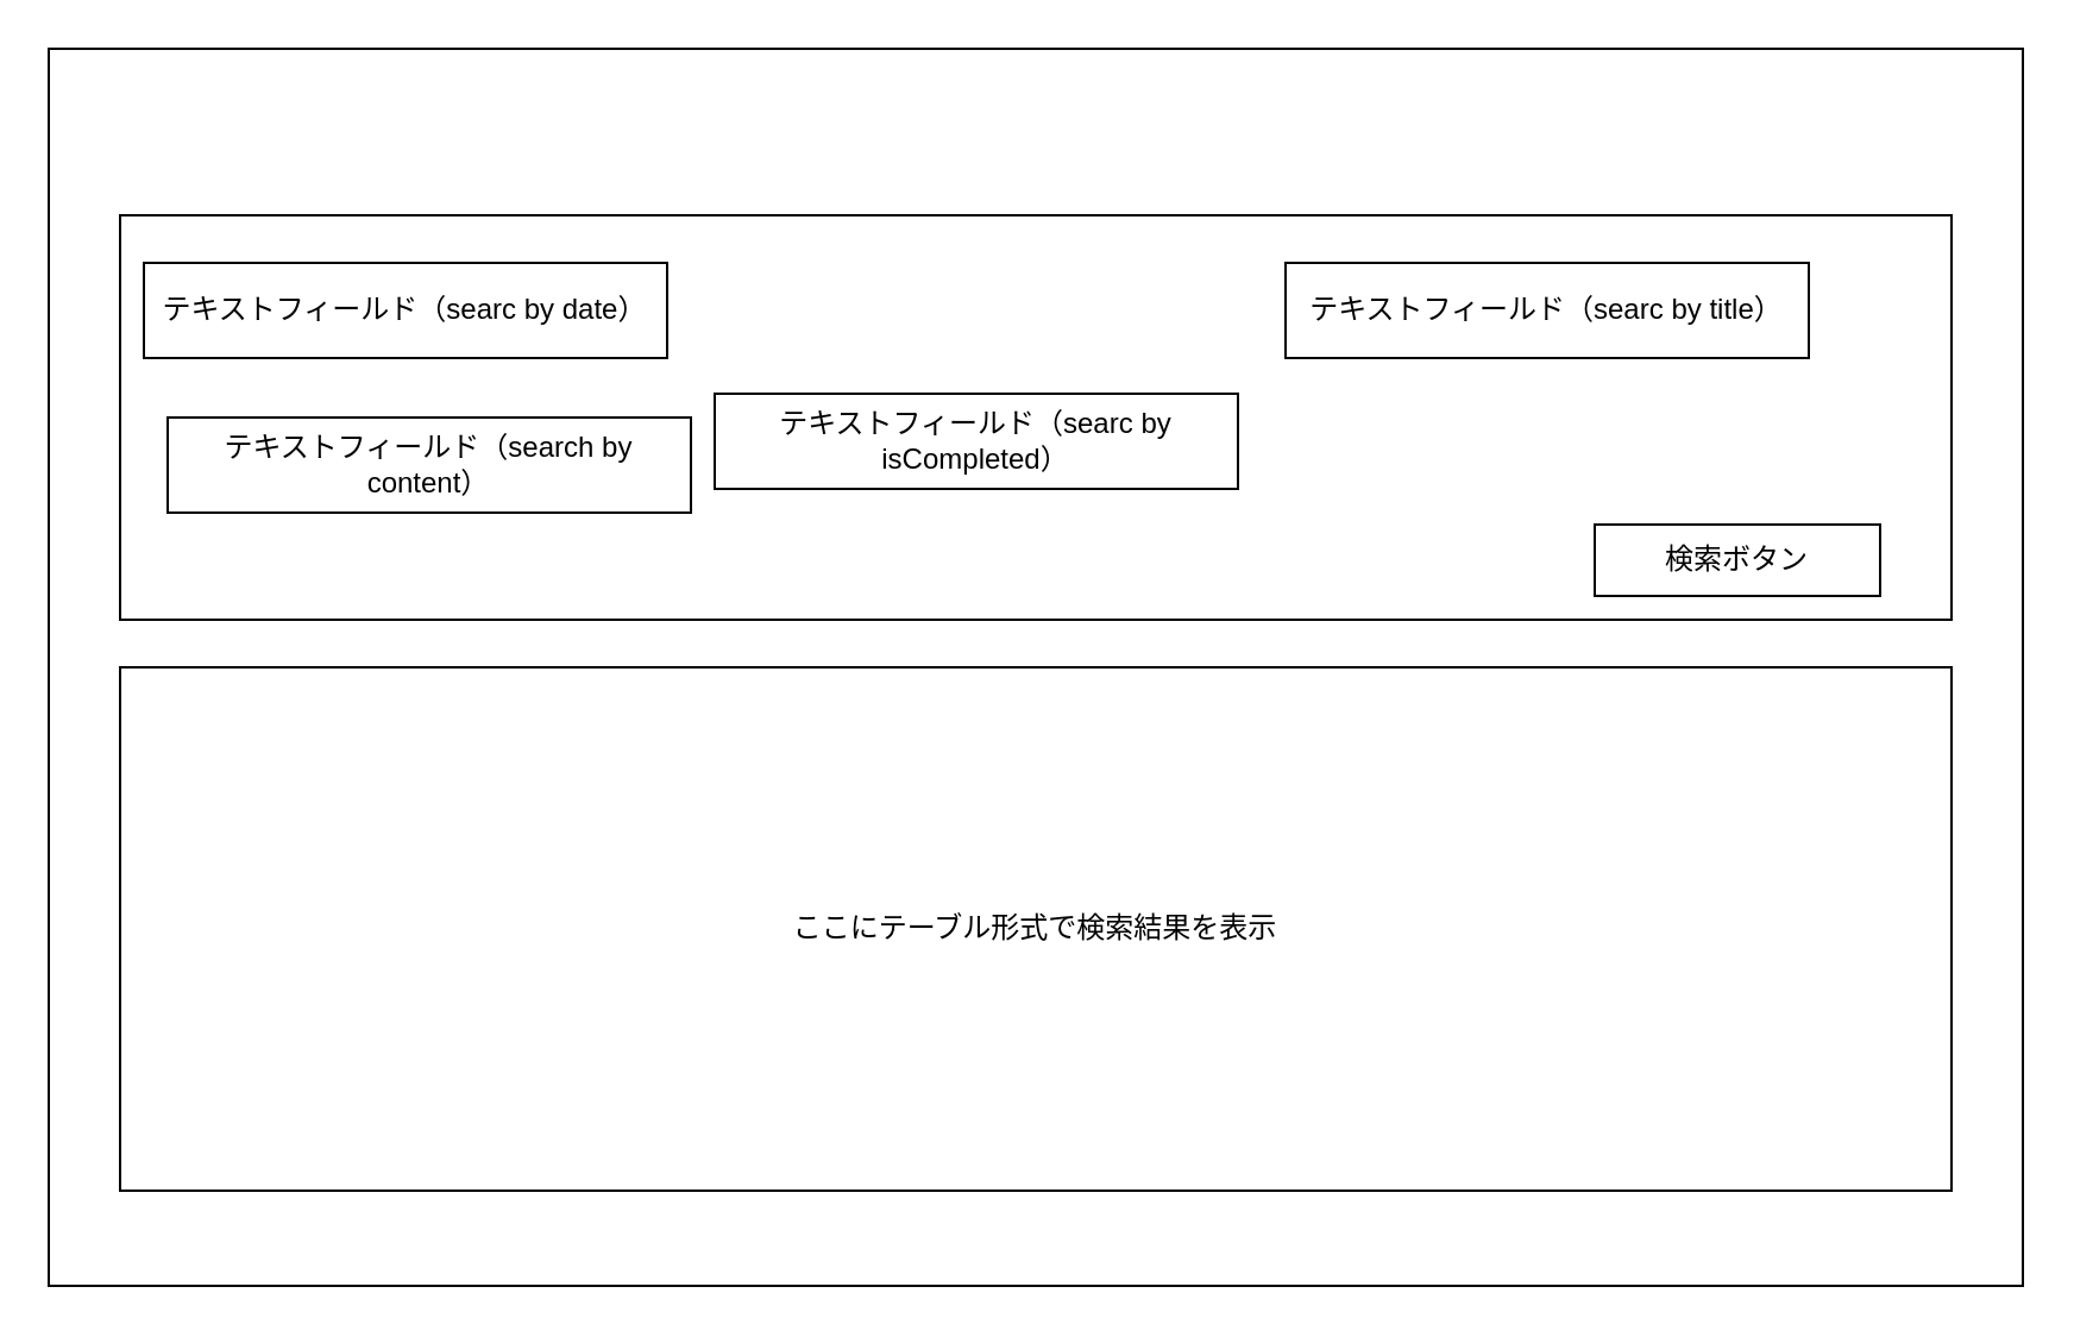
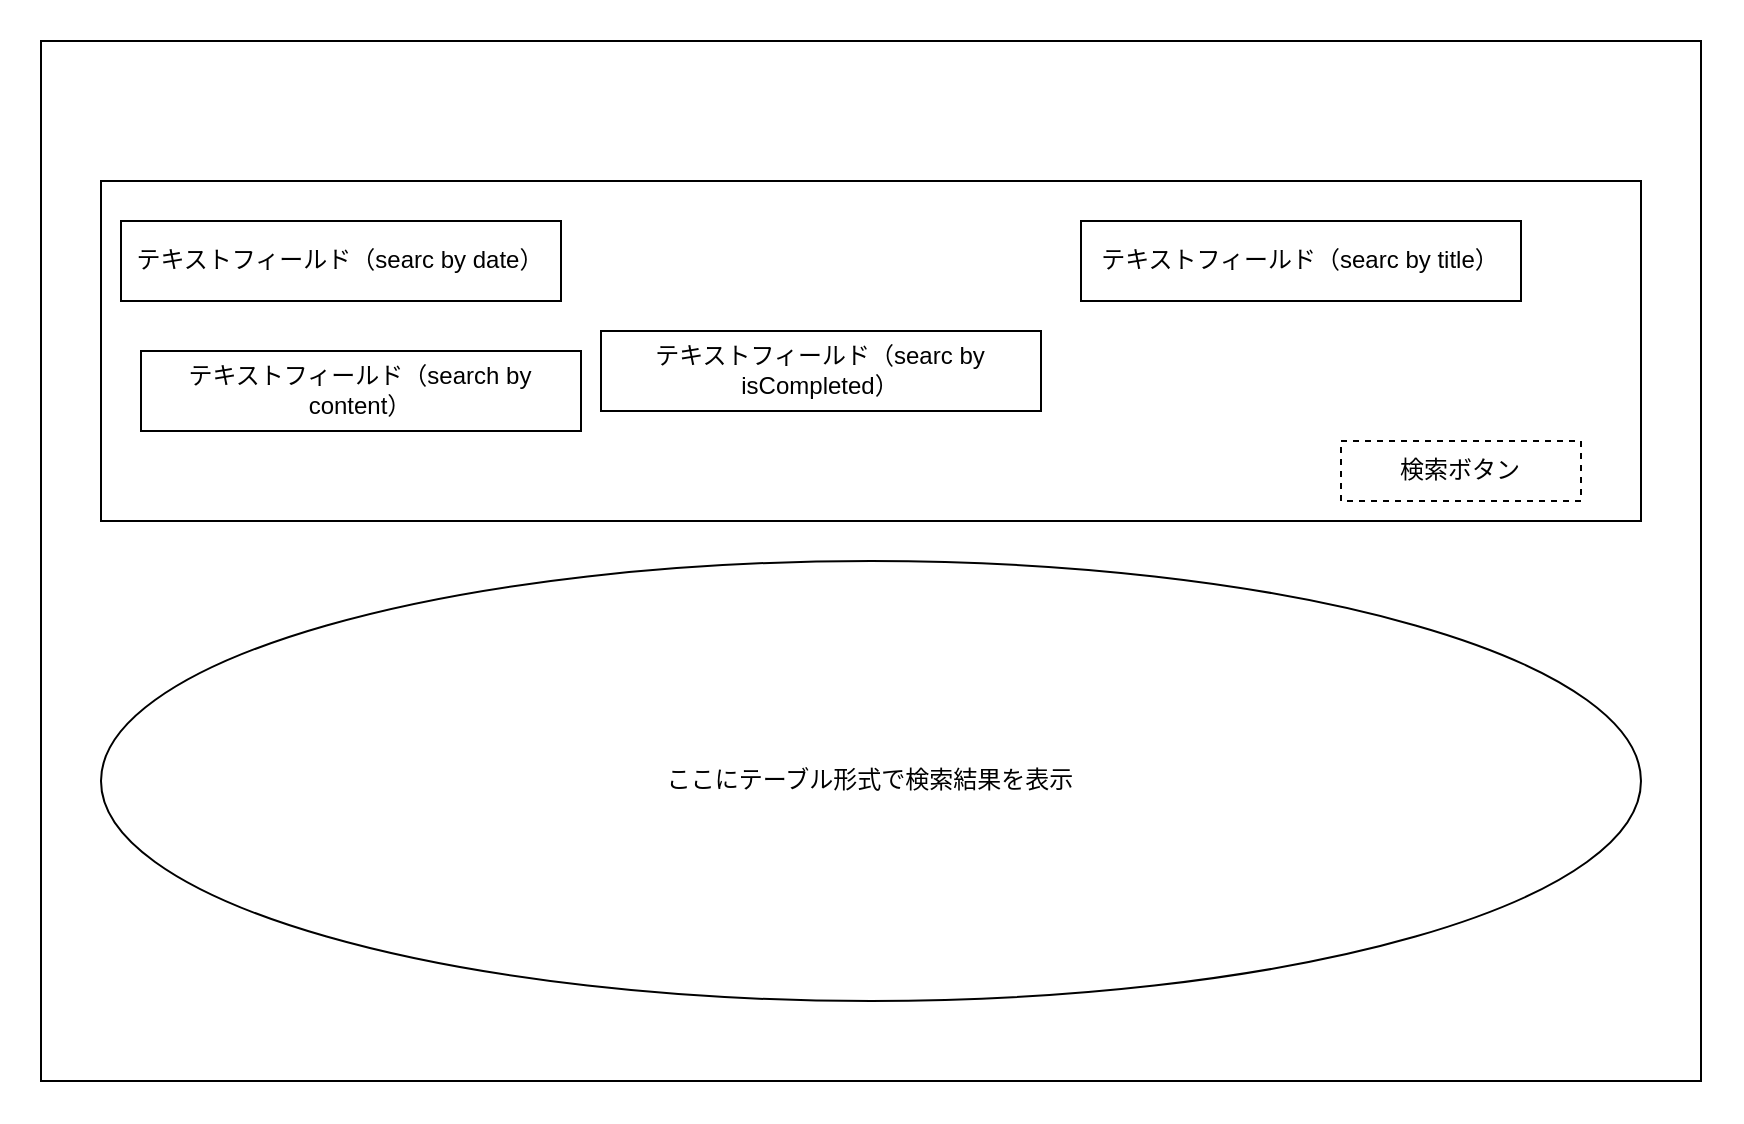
- <mxCell id="4" value="検索ボタン" style="rounded=0;whiteSpace=wrap;html=1;" vertex="1" parent="1"><mxGeometry x="670" y="220" width="120" height="30" as="geometry" /></mxCell>
+ <mxCell id="4" value="検索ボタン" style="rounded=0;whiteSpace=wrap;html=1;dashed=1;" vertex="1" parent="1"><mxGeometry x="670" y="220" width="120" height="30" as="geometry" /></mxCell>
- <mxCell id="9" value="ここにテーブル形式で検索結果を表示" style="rounded=0;whiteSpace=wrap;html=1;" vertex="1" parent="1"><mxGeometry x="50" y="280" width="770" height="220" as="geometry" /></mxCell>
+ <mxCell id="9" value="ここにテーブル形式で検索結果を表示" style="ellipse;whiteSpace=wrap;html=1;" vertex="1" parent="1"><mxGeometry x="50" y="280" width="770" height="220" as="geometry" /></mxCell>
